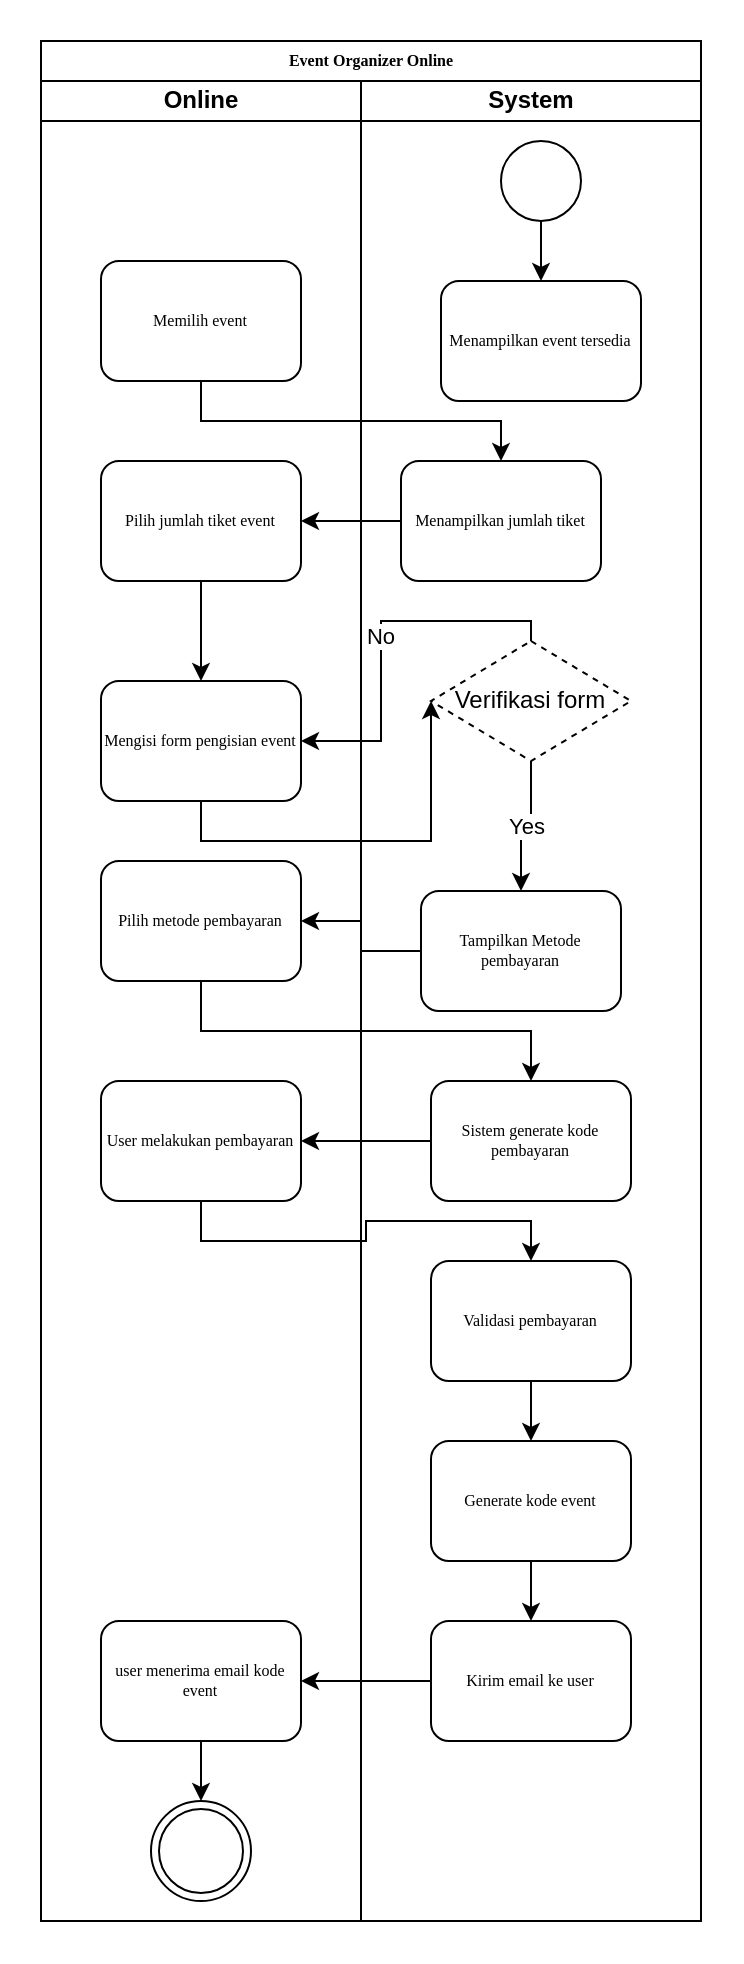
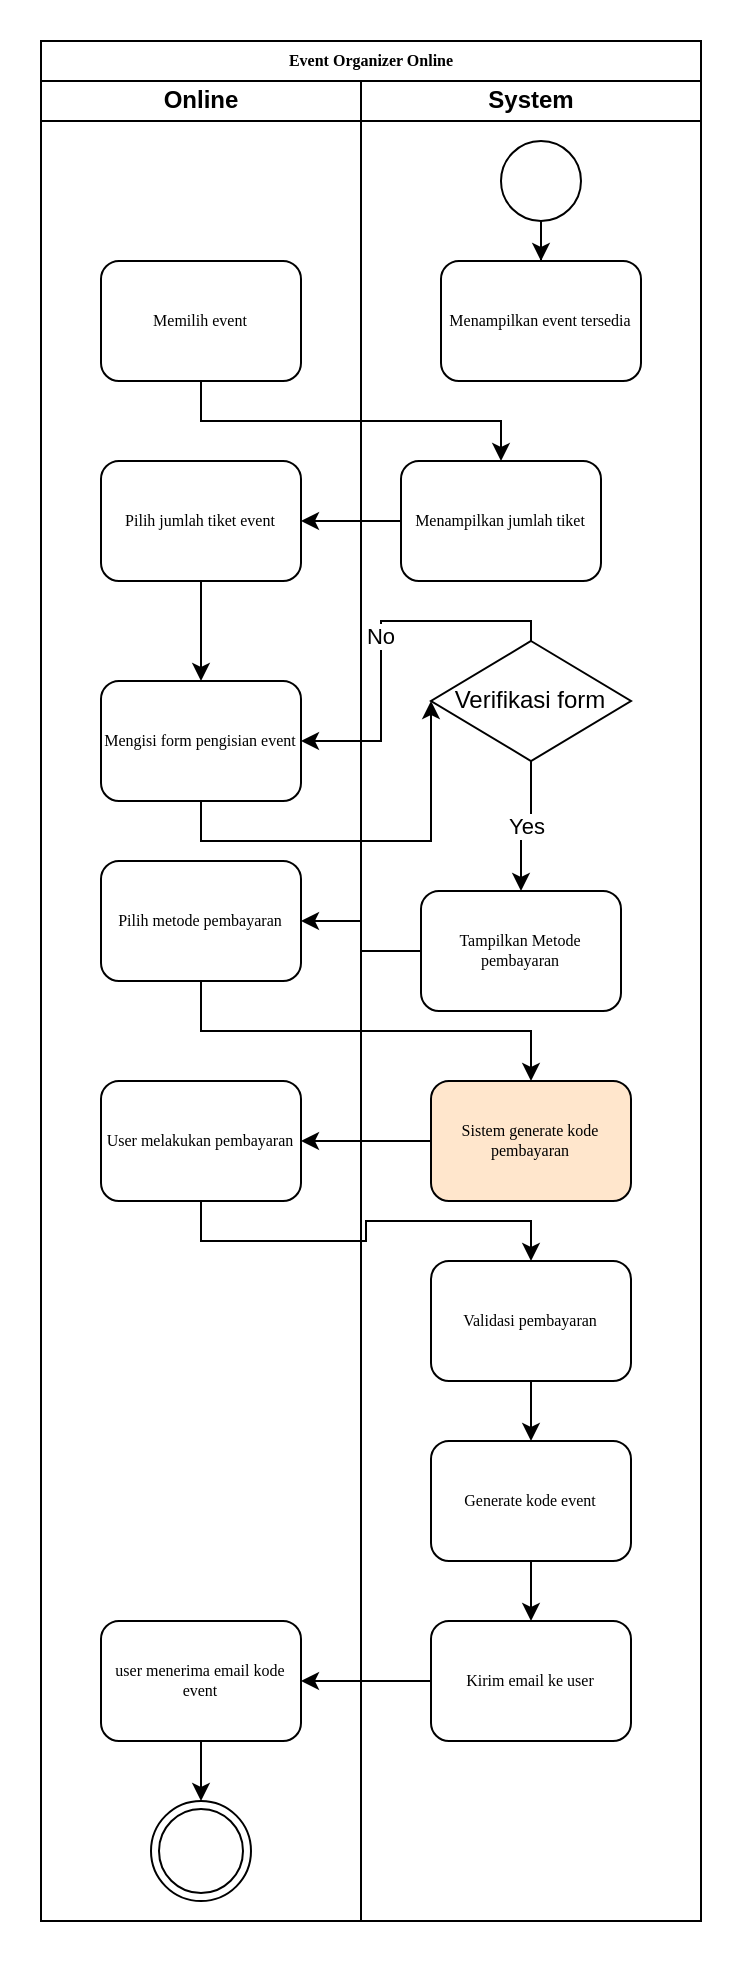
- <mxCell id="17" value="Menampilkan event tersedia" style="rounded=1;whiteSpace=wrap;html=1;shadow=0;labelBackgroundColor=none;strokeWidth=1;fontFamily=Verdana;fontSize=8;align=center;" vertex="1" parent="16"><mxGeometry x="40" y="100" width="100" height="60" as="geometry" /></mxCell>
+ <mxCell id="17" value="Menampilkan event tersedia" style="rounded=1;whiteSpace=wrap;html=1;shadow=0;labelBackgroundColor=none;strokeWidth=1;fontFamily=Verdana;fontSize=8;align=center;" vertex="1" parent="16"><mxGeometry x="40" y="90" width="100" height="60" as="geometry" /></mxCell>
- <mxCell id="23" value="Verifikasi form" style="rhombus;whiteSpace=wrap;html=1;fillColor=#FFFFFF;dashed=1;" vertex="1" parent="16"><mxGeometry x="35" y="280" width="100" height="60" as="geometry" /></mxCell>
+ <mxCell id="23" value="Verifikasi form" style="rhombus;whiteSpace=wrap;html=1;fillColor=#FFFFFF;" vertex="1" parent="16"><mxGeometry x="35" y="280" width="100" height="60" as="geometry" /></mxCell>
- <mxCell id="24" value="Sistem generate kode pembayaran" style="rounded=1;whiteSpace=wrap;html=1;shadow=0;labelBackgroundColor=none;strokeWidth=1;fontFamily=Verdana;fontSize=8;align=center;" vertex="1" parent="16"><mxGeometry x="35" y="500" width="100" height="60" as="geometry" /></mxCell>
+ <mxCell id="24" value="Sistem generate kode pembayaran" style="rounded=1;whiteSpace=wrap;html=1;shadow=0;labelBackgroundColor=none;strokeWidth=1;fontFamily=Verdana;fontSize=8;align=center;fillColor=#ffe6cc;" vertex="1" parent="16"><mxGeometry x="35" y="500" width="100" height="60" as="geometry" /></mxCell>
